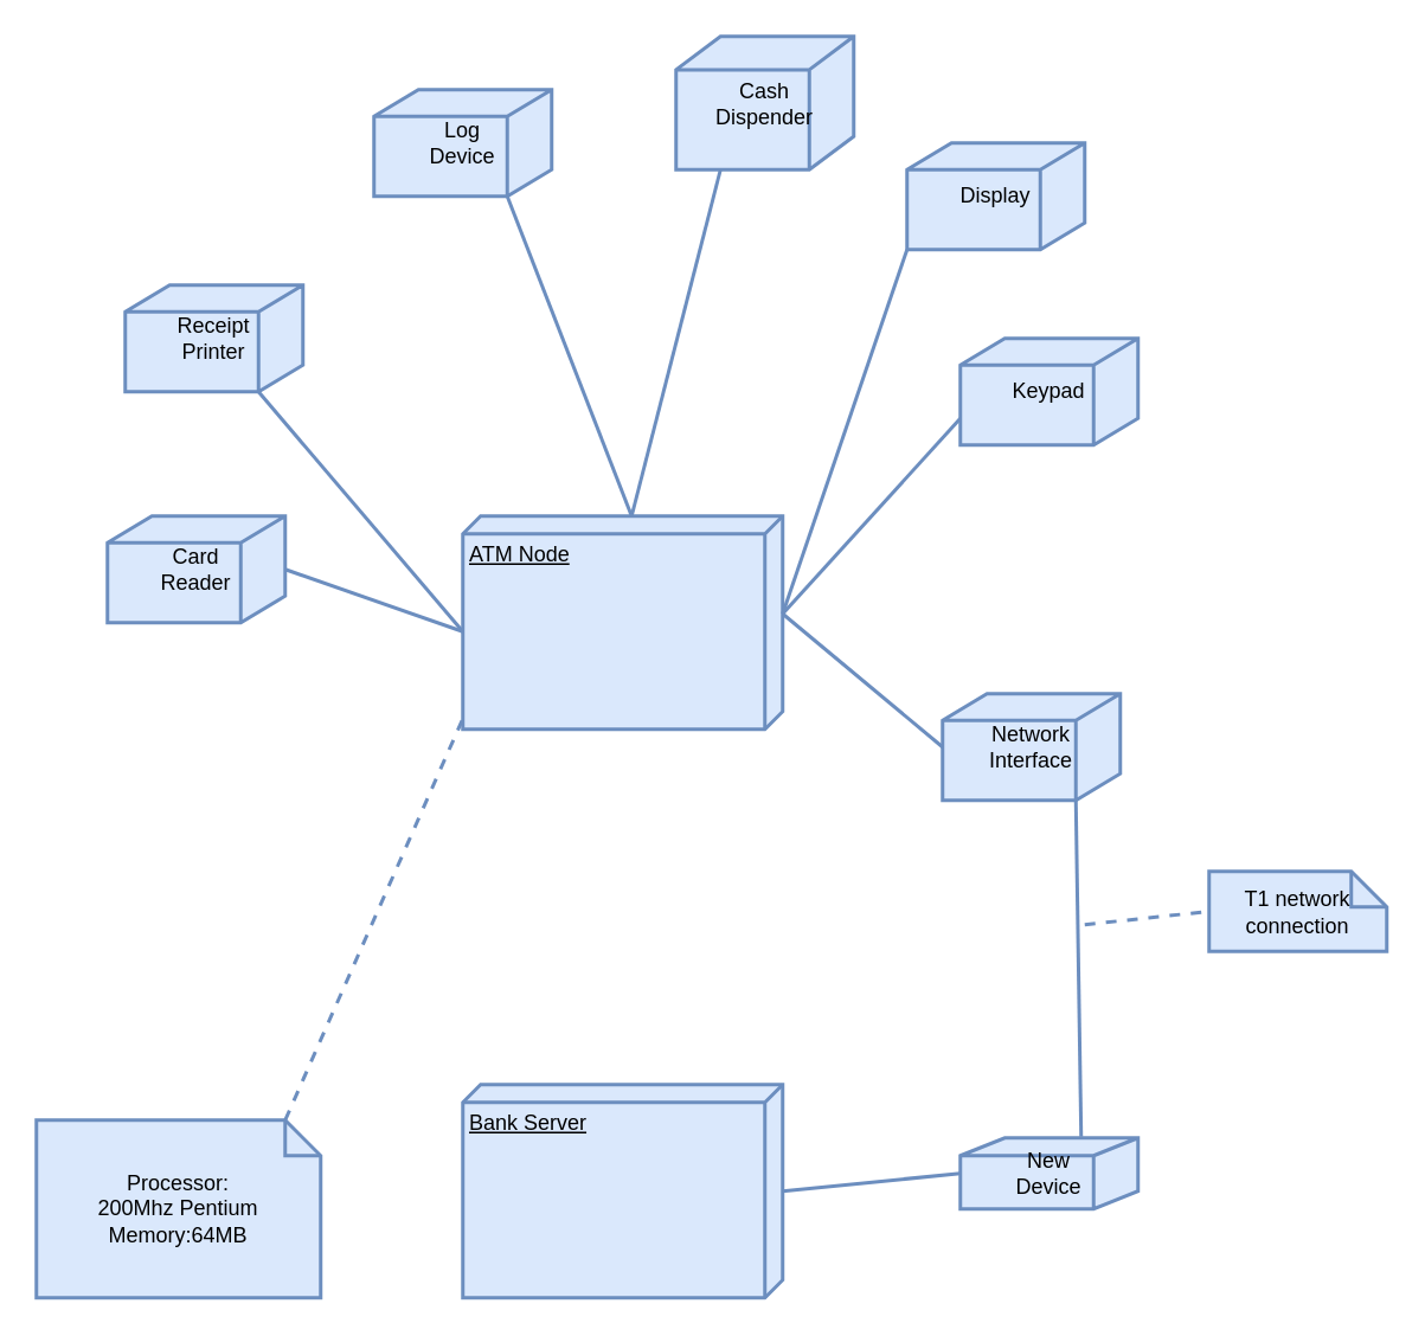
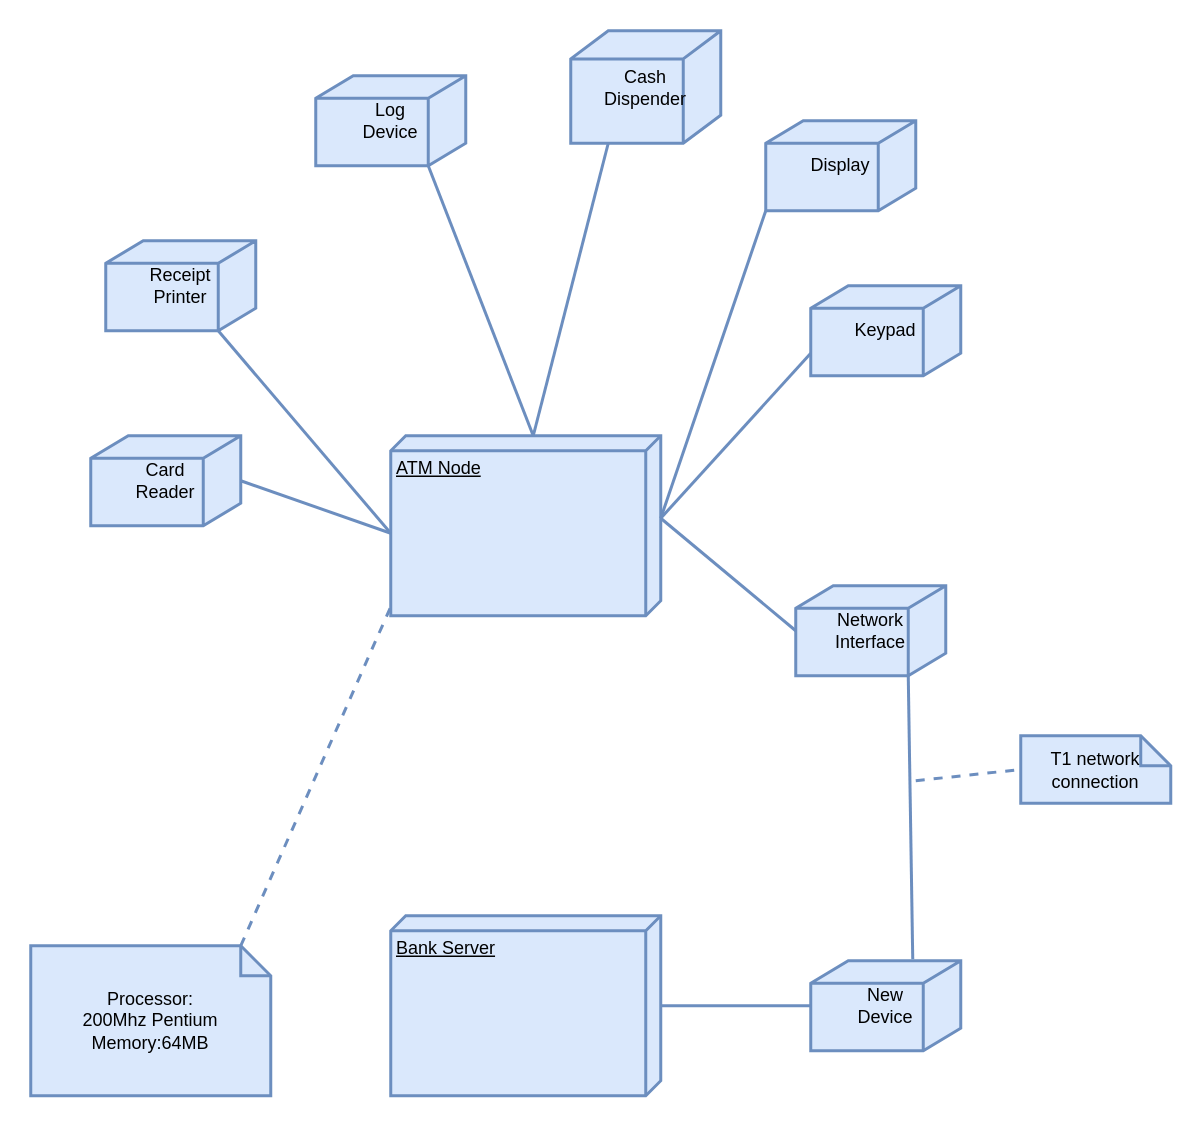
- <mxCell id="11" value="New&lt;br&gt;Device" style="html=1;outlineConnect=0;whiteSpace=wrap;fillColor=#dae8fc;shape=mxgraph.archimate3.node;strokeColor=#6c8ebf;strokeWidth=2;" vertex="1" parent="1"><mxGeometry x="540" y="640" width="100" height="40" as="geometry" /></mxCell>
+ <mxCell id="11" value="New&lt;br&gt;Device" style="html=1;outlineConnect=0;whiteSpace=wrap;fillColor=#dae8fc;shape=mxgraph.archimate3.node;strokeColor=#6c8ebf;strokeWidth=2;" vertex="1" parent="1"><mxGeometry x="540" y="640" width="100" height="60" as="geometry" /></mxCell>
